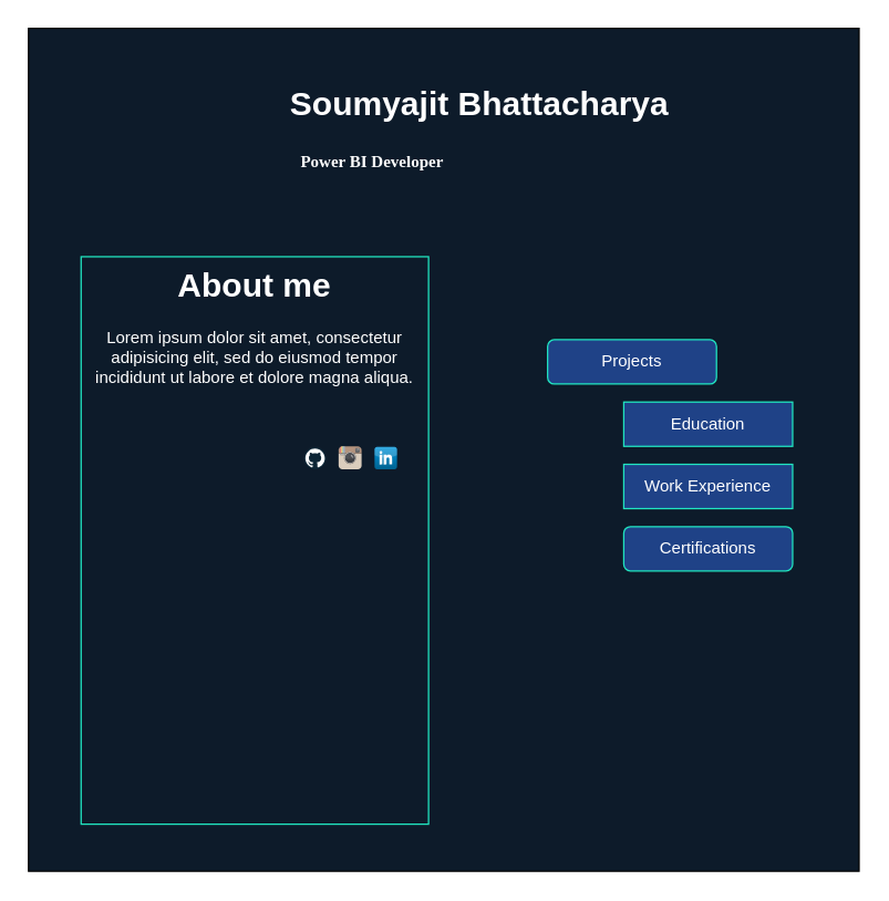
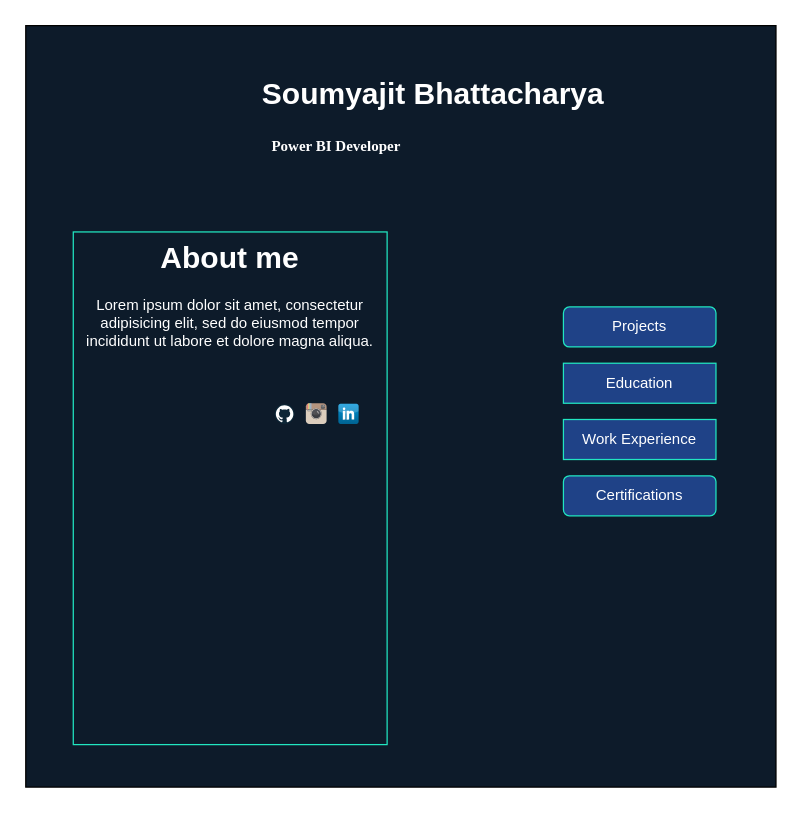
- <mxCell id="6" value="Projects" style="rounded=1;fillColor=#1F4287;strokeColor=#21E6C1;html=1;whiteSpace=wrap;fontColor=#ffffff;align=center;verticalAlign=middle;fontStyle=0;fontSize=12;sketch=0;" parent="1" vertex="1"><mxGeometry x="395" y="245" width="122" height="32" as="geometry" /></mxCell>
+ <mxCell id="6" value="Projects" style="rounded=1;fillColor=#1F4287;strokeColor=#21E6C1;html=1;whiteSpace=wrap;fontColor=#ffffff;align=center;verticalAlign=middle;fontStyle=0;fontSize=12;sketch=0;" parent="1" vertex="1"><mxGeometry x="450" y="245" width="122" height="32" as="geometry" /></mxCell>
